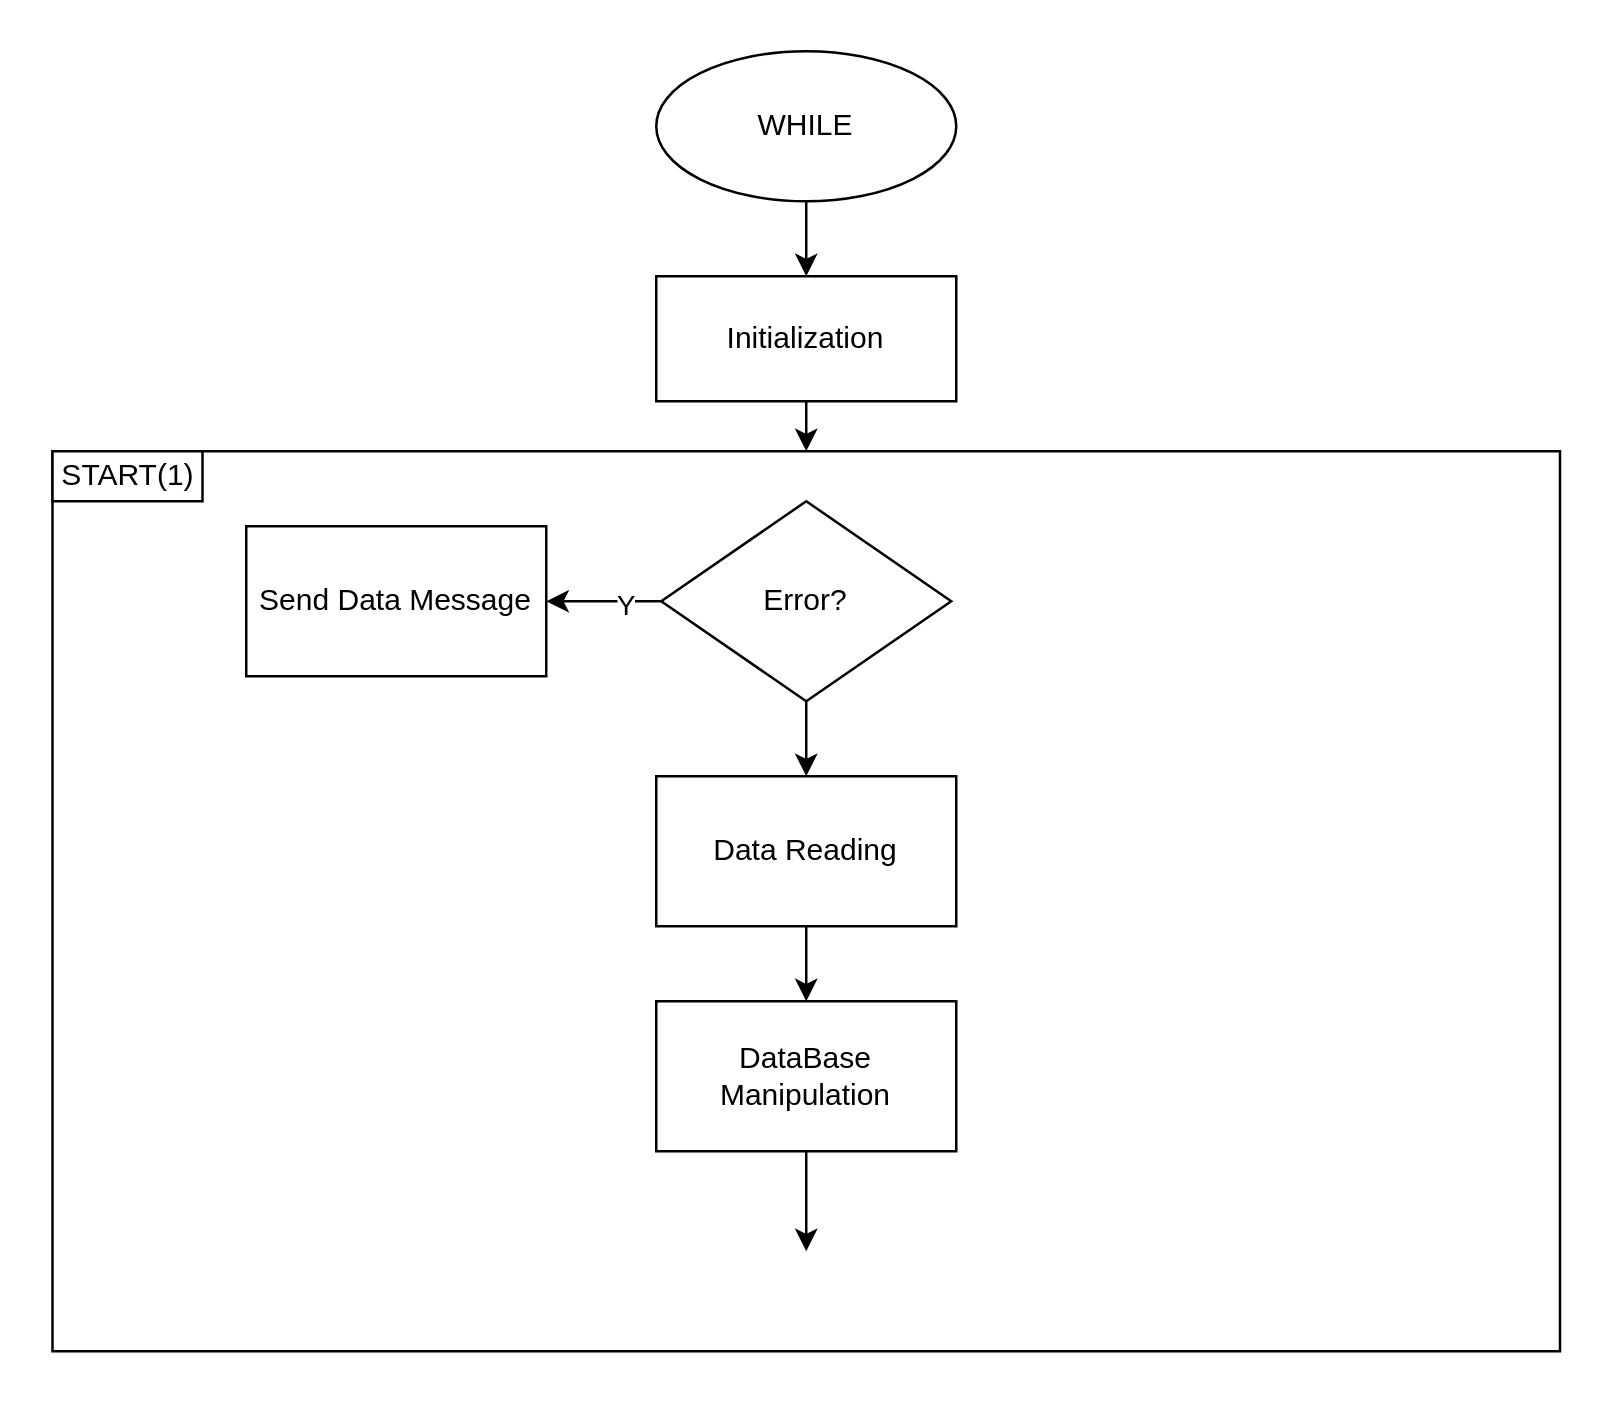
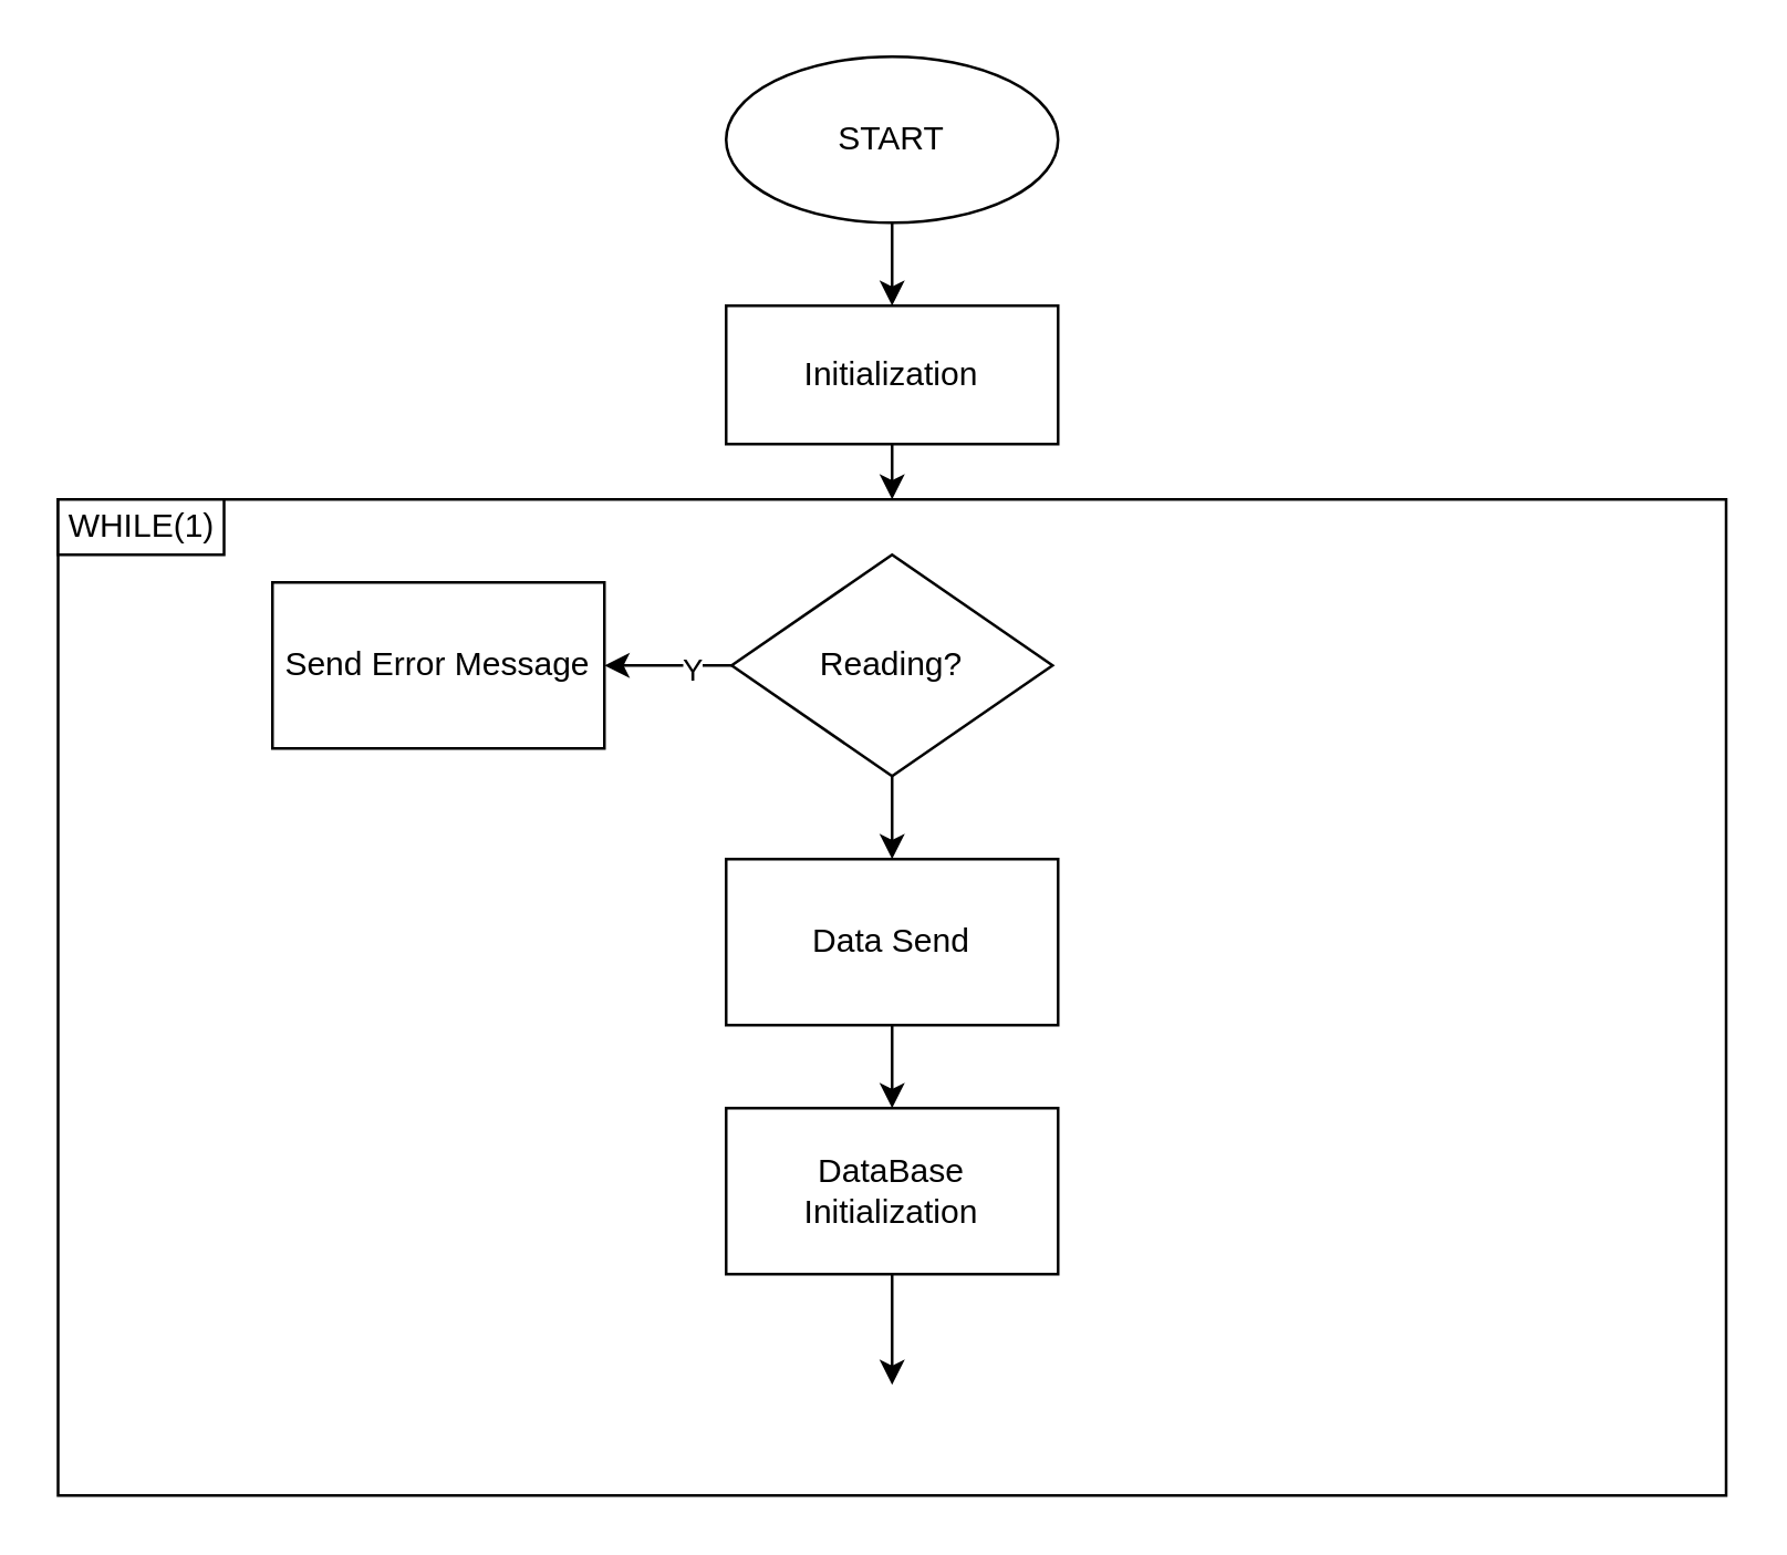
- <mxCell id="6" value="WHILE" style="ellipse;whiteSpace=wrap;html=1;" vertex="1" parent="1"><mxGeometry x="262" y="20" width="120" height="60" as="geometry" /></mxCell>
+ <mxCell id="6" value="START" style="ellipse;whiteSpace=wrap;html=1;" vertex="1" parent="1"><mxGeometry x="262" y="20" width="120" height="60" as="geometry" /></mxCell>
- <mxCell id="17" value="START(1)" style="rounded=0;whiteSpace=wrap;html=1;" vertex="1" parent="1"><mxGeometry x="20.5" y="180" width="60" height="20" as="geometry" /></mxCell>
+ <mxCell id="17" value="WHILE(1)" style="rounded=0;whiteSpace=wrap;html=1;" vertex="1" parent="1"><mxGeometry x="20.5" y="180" width="60" height="20" as="geometry" /></mxCell>
- <mxCell id="12" value="Send Data Message" style="rounded=0;whiteSpace=wrap;html=1;" vertex="1" parent="1"><mxGeometry x="98" y="210" width="120" height="60" as="geometry" /></mxCell>
+ <mxCell id="12" value="Send Error Message" style="rounded=0;whiteSpace=wrap;html=1;" vertex="1" parent="1"><mxGeometry x="98" y="210" width="120" height="60" as="geometry" /></mxCell>
- <mxCell id="11" value="Error?" style="rhombus;whiteSpace=wrap;html=1;" vertex="1" parent="1"><mxGeometry x="264" y="200" width="116" height="80" as="geometry" /></mxCell>
+ <mxCell id="11" value="Reading?" style="rhombus;whiteSpace=wrap;html=1;" vertex="1" parent="1"><mxGeometry x="264" y="200" width="116" height="80" as="geometry" /></mxCell>
- <mxCell id="14" value="Data Reading" style="rounded=0;whiteSpace=wrap;html=1;" vertex="1" parent="1"><mxGeometry x="262" y="310" width="120" height="60" as="geometry" /></mxCell>
+ <mxCell id="14" value="Data Send" style="rounded=0;whiteSpace=wrap;html=1;" vertex="1" parent="1"><mxGeometry x="262" y="310" width="120" height="60" as="geometry" /></mxCell>
- <mxCell id="16" value="DataBase&lt;br&gt;Manipulation" style="rounded=0;whiteSpace=wrap;html=1;" vertex="1" parent="1"><mxGeometry x="262" y="400" width="120" height="60" as="geometry" /></mxCell>
+ <mxCell id="16" value="DataBase&lt;br&gt;Initialization" style="rounded=0;whiteSpace=wrap;html=1;" vertex="1" parent="1"><mxGeometry x="262" y="400" width="120" height="60" as="geometry" /></mxCell>
